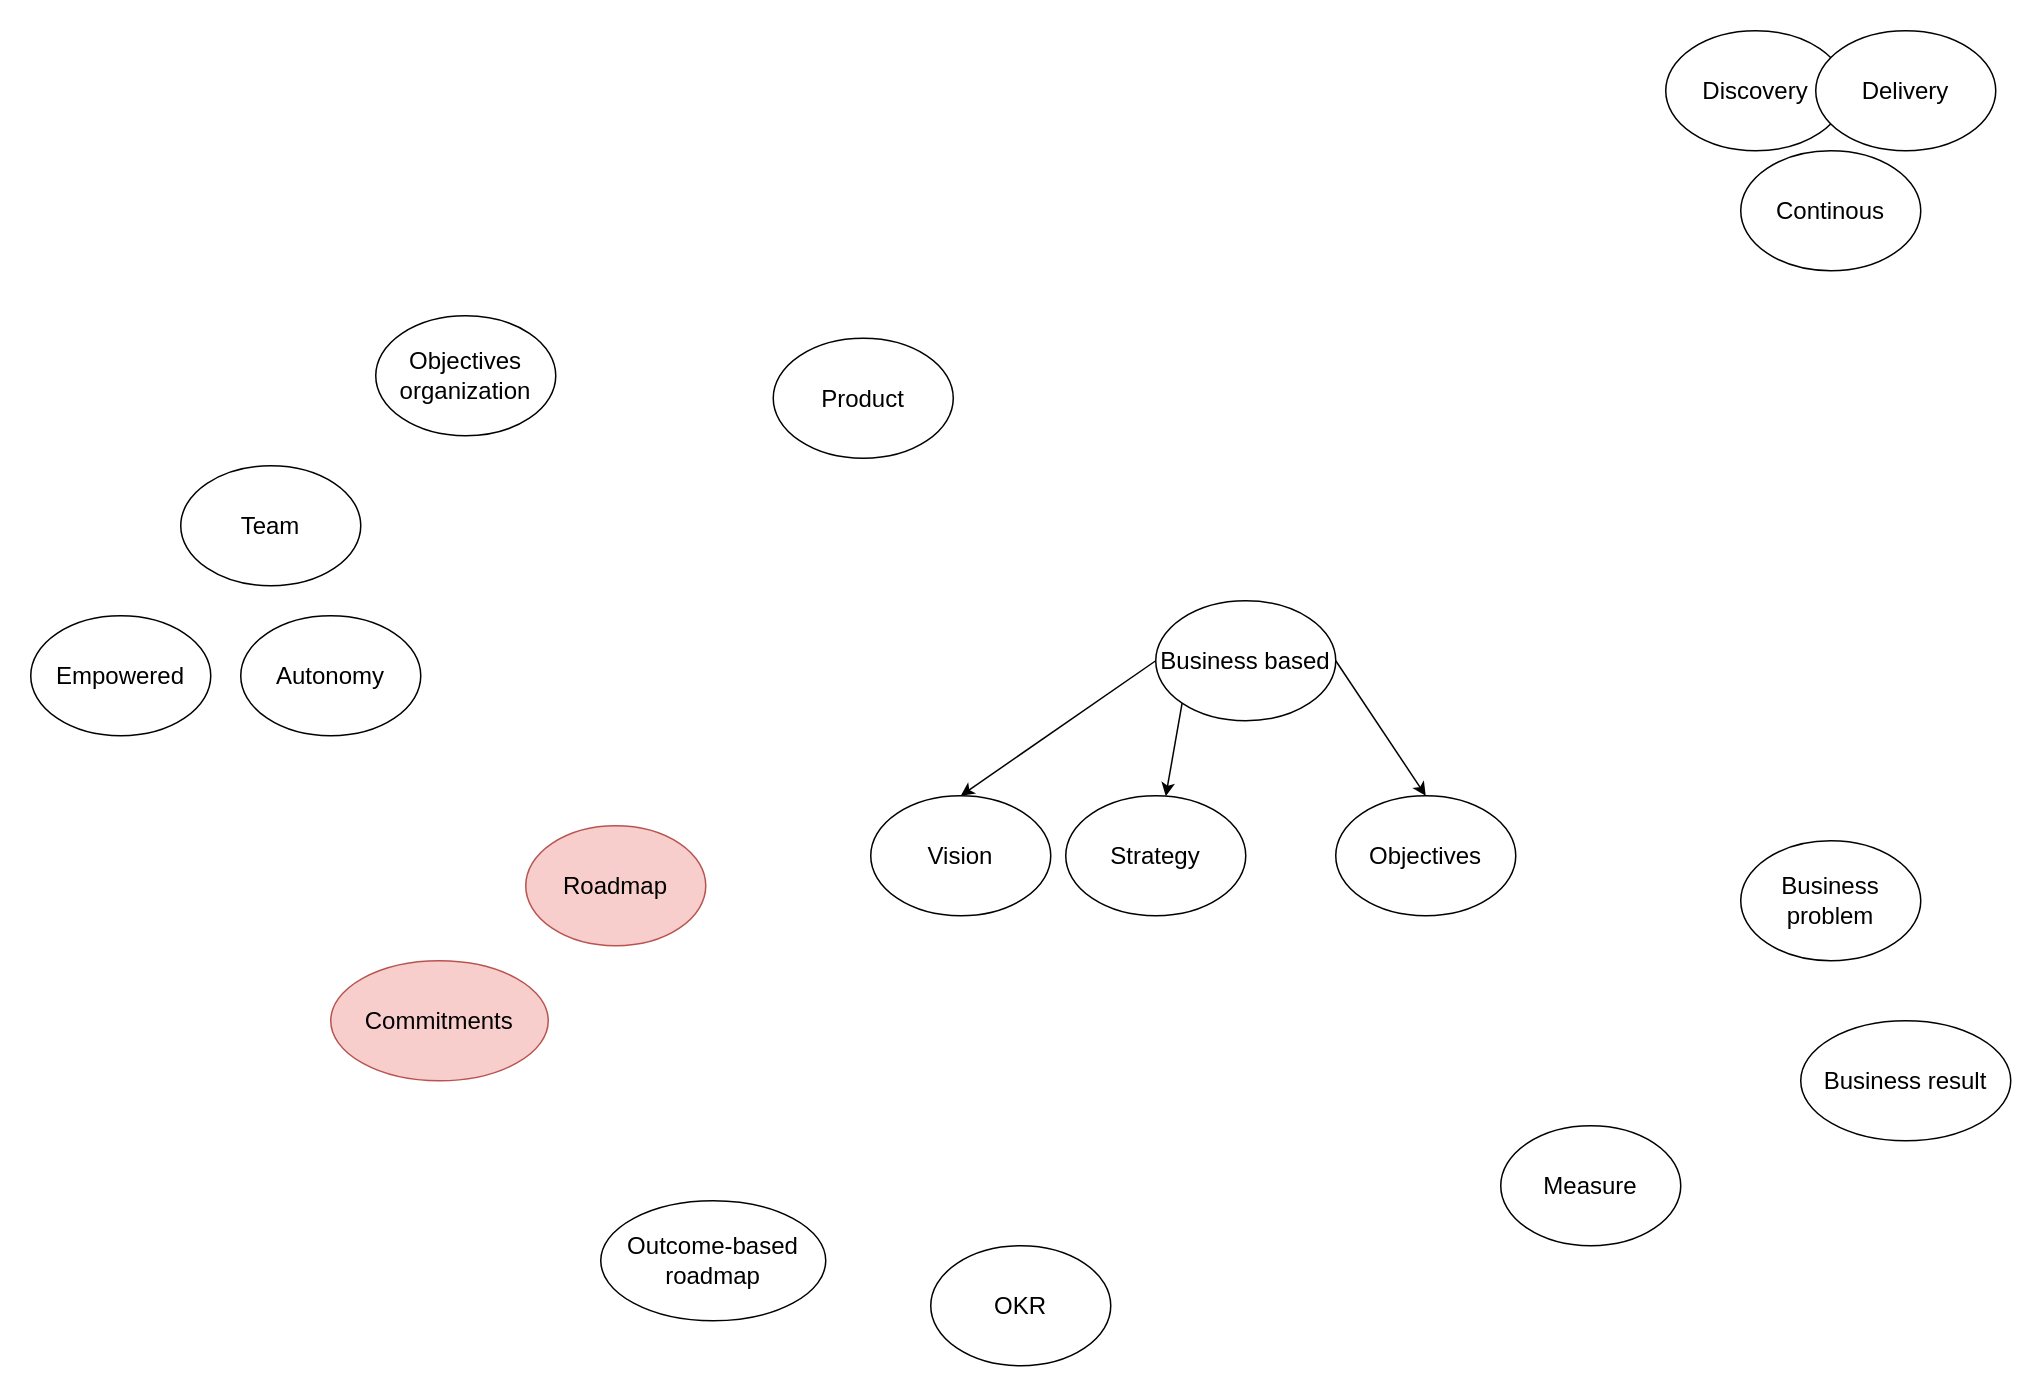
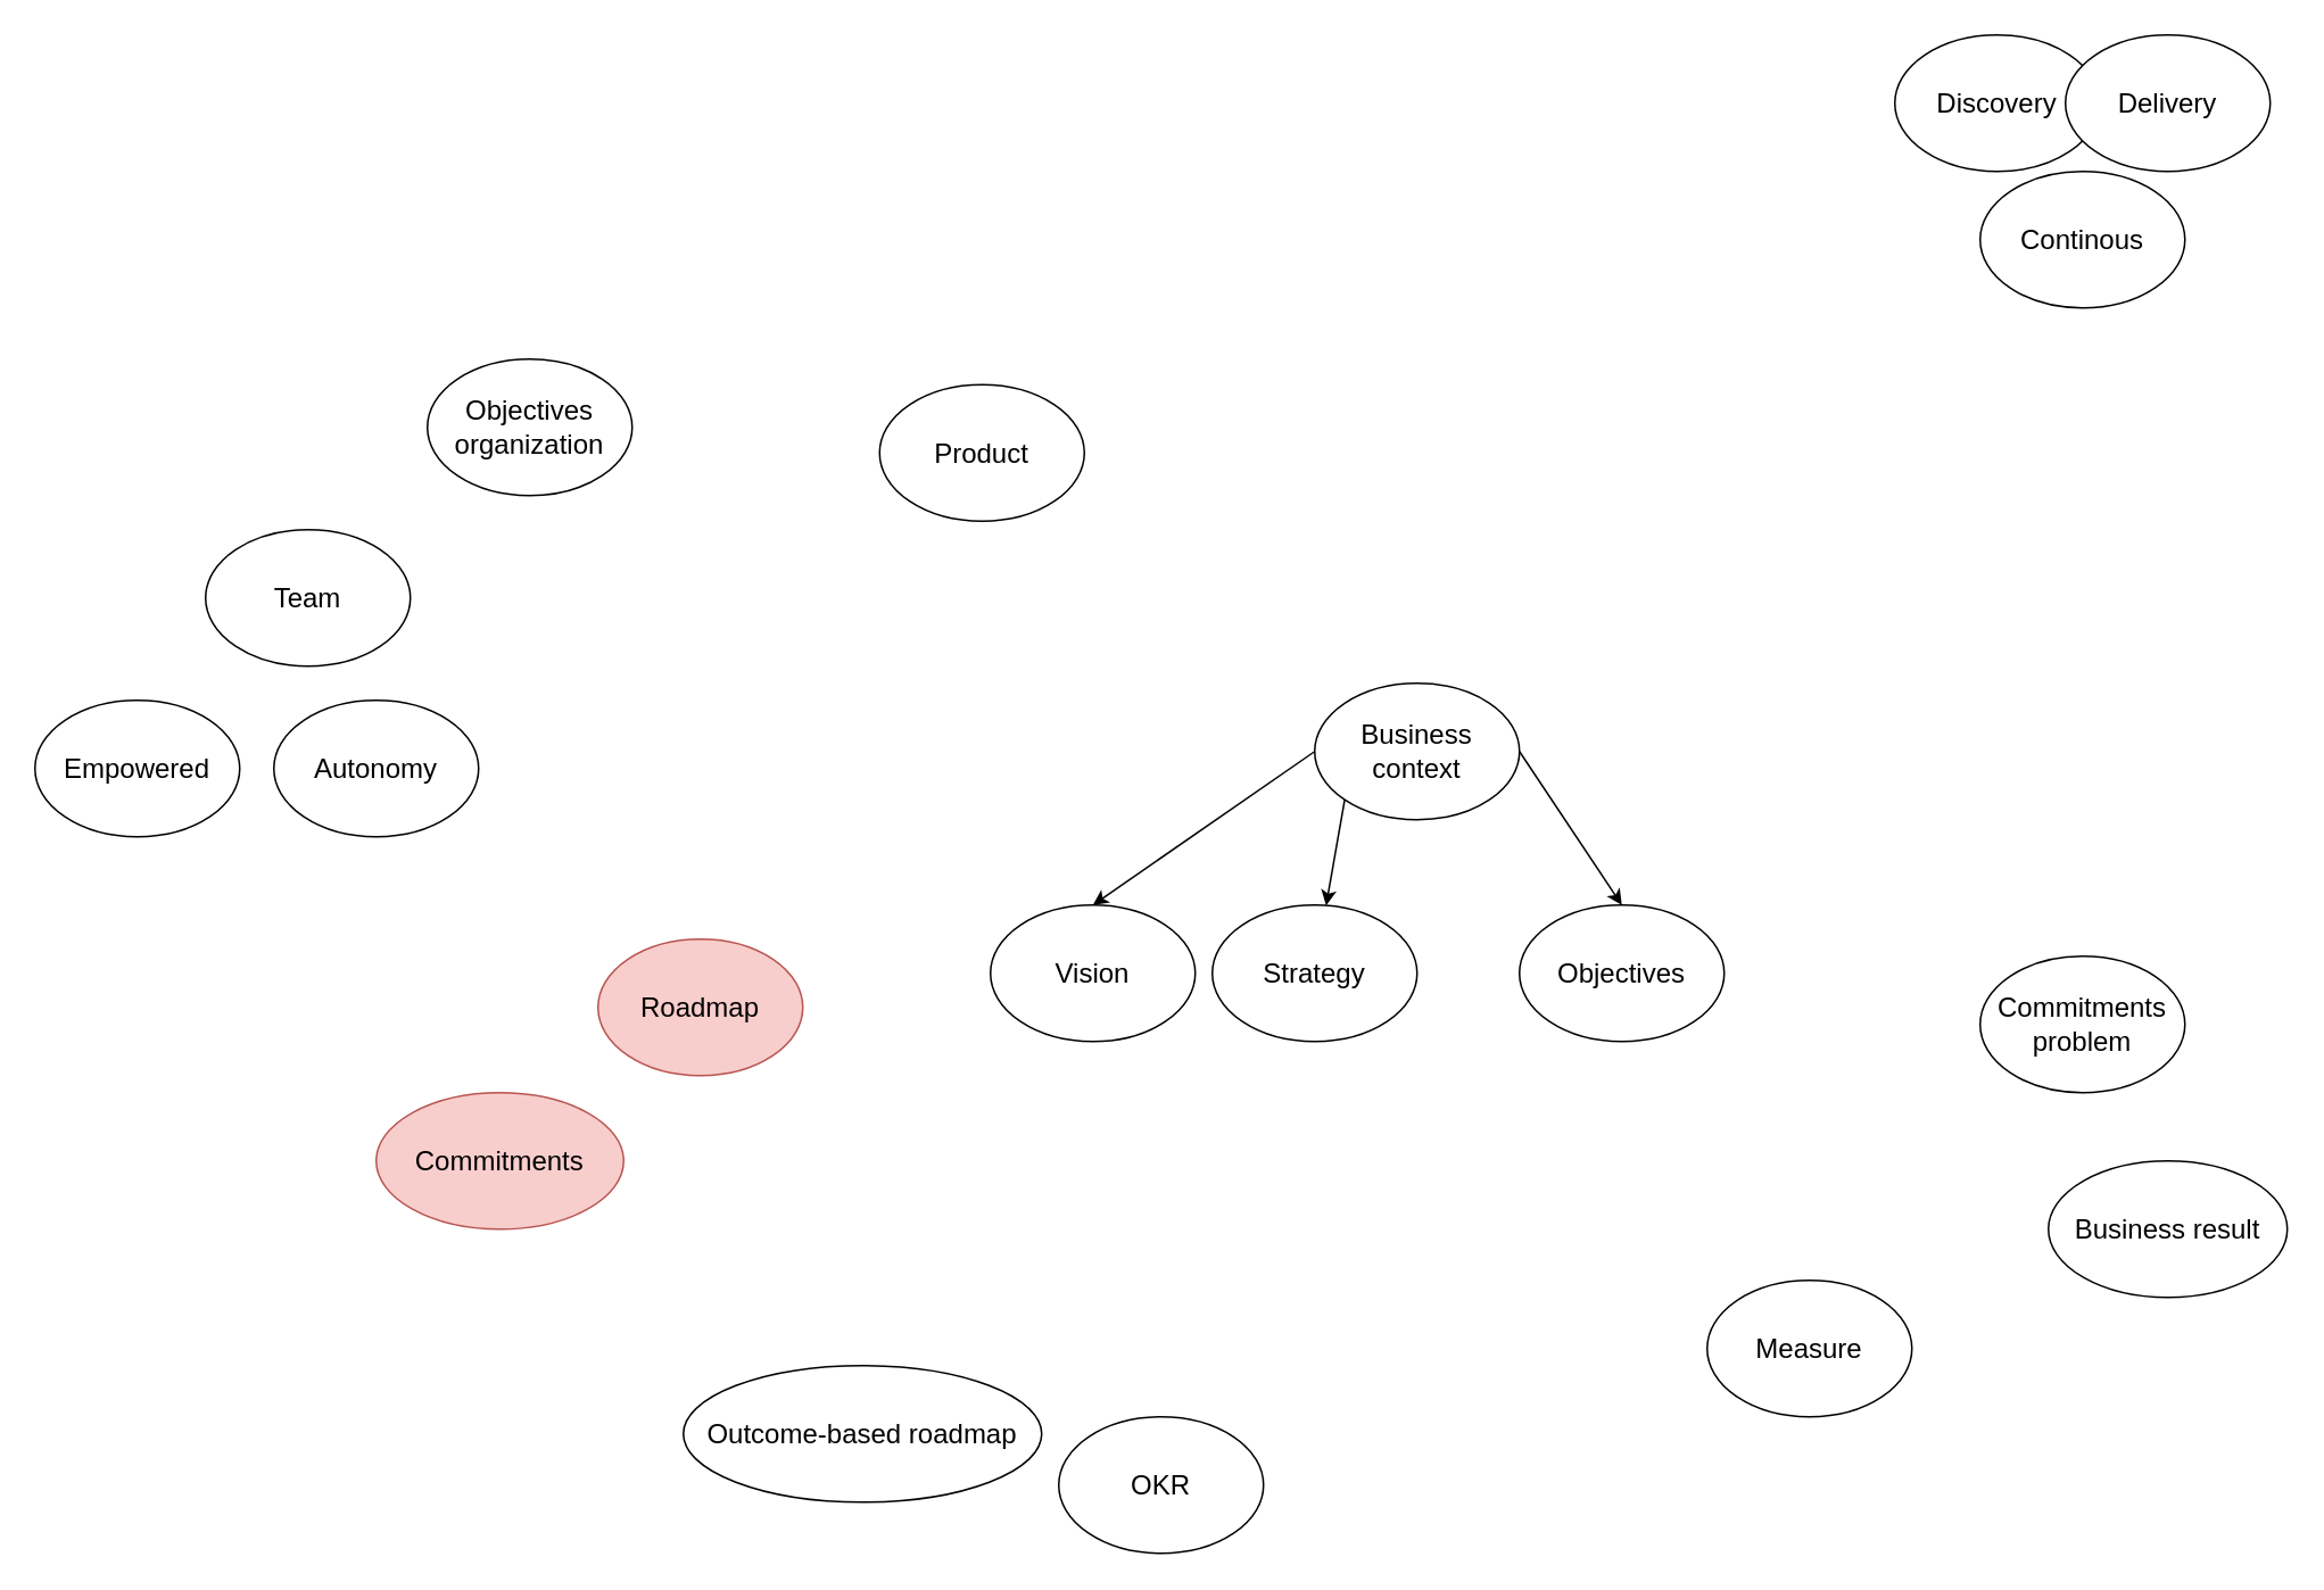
- <mxCell id="9" value="&lt;font style=&quot;font-size: 16px&quot;&gt;Business based&lt;br&gt;&lt;/font&gt;" style="ellipse;whiteSpace=wrap;html=1;" vertex="1" parent="1"><mxGeometry x="770" y="400" width="120" height="80" as="geometry" /></mxCell>
+ <mxCell id="9" value="&lt;font style=&quot;font-size: 16px&quot;&gt;Business context&lt;br&gt;&lt;/font&gt;" style="ellipse;whiteSpace=wrap;html=1;" vertex="1" parent="1"><mxGeometry x="770" y="400" width="120" height="80" as="geometry" /></mxCell>
- <mxCell id="14" value="&lt;span style=&quot;font-size: 16px&quot;&gt;Business problem&lt;/span&gt;" style="ellipse;whiteSpace=wrap;html=1;" vertex="1" parent="1"><mxGeometry x="1160" y="560" width="120" height="80" as="geometry" /></mxCell>
+ <mxCell id="14" value="&lt;span style=&quot;font-size: 16px&quot;&gt;Commitments problem&lt;/span&gt;" style="ellipse;whiteSpace=wrap;html=1;" vertex="1" parent="1"><mxGeometry x="1160" y="560" width="120" height="80" as="geometry" /></mxCell>
- <mxCell id="16" value="&lt;font style=&quot;font-size: 16px&quot;&gt;Outcome-based roadmap&lt;br&gt;&lt;/font&gt;" style="ellipse;whiteSpace=wrap;html=1;" vertex="1" parent="1"><mxGeometry x="400" y="800" width="150" height="80" as="geometry" /></mxCell>
+ <mxCell id="16" value="&lt;font style=&quot;font-size: 16px&quot;&gt;Outcome-based roadmap&lt;br&gt;&lt;/font&gt;" style="ellipse;whiteSpace=wrap;html=1;" vertex="1" parent="1"><mxGeometry x="400" y="800" width="210" height="80" as="geometry" /></mxCell>
